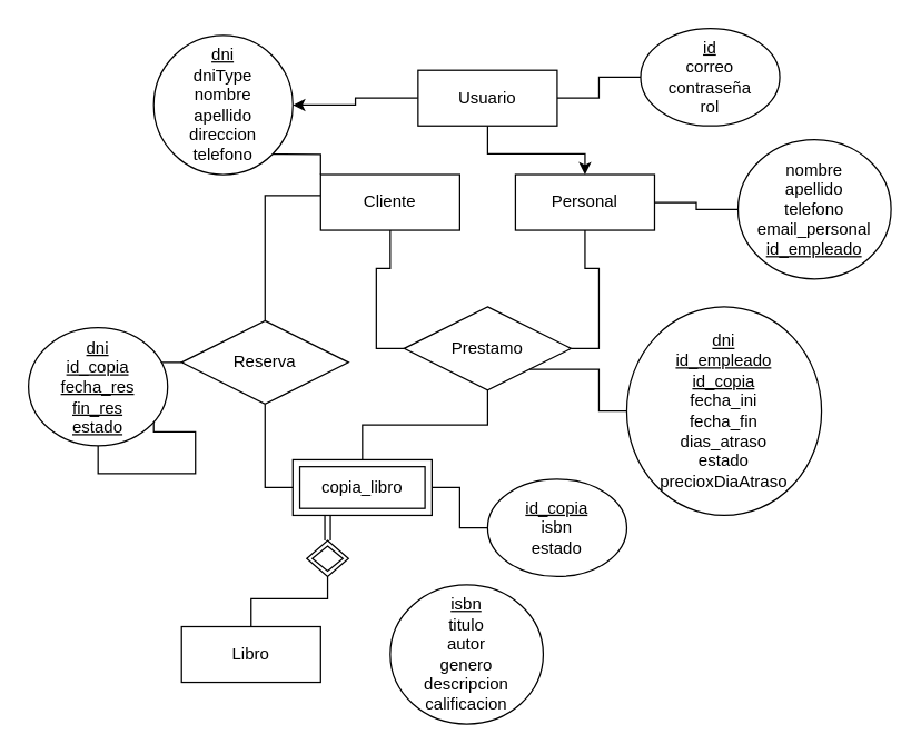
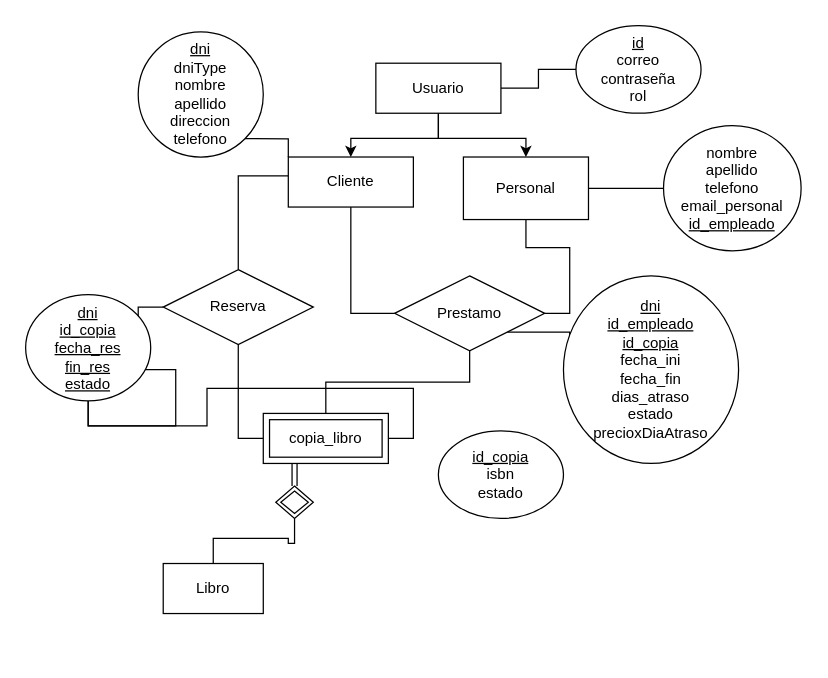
- <mxCell id="8" style="edgeStyle=orthogonalEdgeStyle;rounded=0;orthogonalLoop=1;jettySize=auto;html=1;" edge="1" parent="1" source="10" target="22"><mxGeometry relative="1" as="geometry" /></mxCell>
+ <mxCell id="8" style="edgeStyle=orthogonalEdgeStyle;rounded=0;orthogonalLoop=1;jettySize=auto;html=1;entryX=0.5;entryY=0;entryDx=0;entryDy=0;" edge="1" parent="1" source="10" target="6"><mxGeometry relative="1" as="geometry" /></mxCell>
- <mxCell id="13" value="Personal" style="whiteSpace=wrap;html=1;align=center;" vertex="1" parent="1"><mxGeometry x="370" y="125" width="100" height="40" as="geometry" /></mxCell>
+ <mxCell id="13" value="Personal" style="whiteSpace=wrap;html=1;align=center;" vertex="1" parent="1"><mxGeometry x="370" y="125" width="100" height="50" as="geometry" /></mxCell>
- <mxCell id="16" value="Prestamo" style="shape=rhombus;perimeter=rhombusPerimeter;whiteSpace=wrap;html=1;align=center;" vertex="1" parent="1"><mxGeometry x="290" y="220" width="120" height="60" as="geometry" /></mxCell>
+ <mxCell id="16" value="Prestamo" style="shape=rhombus;perimeter=rhombusPerimeter;whiteSpace=wrap;html=1;align=center;" vertex="1" parent="1"><mxGeometry x="315" y="220" width="120" height="60" as="geometry" /></mxCell>
- <mxCell id="19" value="Reserva" style="shape=rhombus;perimeter=rhombusPerimeter;whiteSpace=wrap;html=1;align=center;" vertex="1" parent="1"><mxGeometry x="130" y="230" width="120" height="60" as="geometry" /></mxCell>
+ <mxCell id="19" value="Reserva" style="shape=rhombus;perimeter=rhombusPerimeter;whiteSpace=wrap;html=1;align=center;" vertex="1" parent="1"><mxGeometry x="130" y="215" width="120" height="60" as="geometry" /></mxCell>
- <mxCell id="25" style="edgeStyle=orthogonalEdgeStyle;rounded=0;orthogonalLoop=1;jettySize=auto;html=1;exitX=1;exitY=0.5;exitDx=0;exitDy=0;entryX=0;entryY=0.5;entryDx=0;entryDy=0;endArrow=none;endFill=0;" edge="1" parent="1" source="26" target="27"><mxGeometry relative="1" as="geometry" /></mxCell>
+ <mxCell id="25" style="edgeStyle=orthogonalEdgeStyle;rounded=0;orthogonalLoop=1;jettySize=auto;html=1;exitX=1;exitY=0.5;exitDx=0;exitDy=0;endArrow=none;endFill=0;" edge="1" parent="1" source="26" target="29"><mxGeometry relative="1" as="geometry" /></mxCell>
- <mxCell id="3" value="Libro" style="whiteSpace=wrap;html=1;align=center;" vertex="1" parent="1"><mxGeometry x="130" y="450" width="100" height="40" as="geometry" /></mxCell>
+ <mxCell id="3" value="Libro" style="whiteSpace=wrap;html=1;align=center;" vertex="1" parent="1"><mxGeometry x="130" y="450" width="80" height="40" as="geometry" /></mxCell>
- <mxCell id="28" value="&lt;u&gt;isbn&lt;/u&gt;&lt;div&gt;titulo&lt;/div&gt;&lt;div&gt;autor&lt;/div&gt;&lt;div&gt;genero&lt;/div&gt;&lt;div&gt;descripcion&lt;/div&gt;&lt;div&gt;calificacion&lt;/div&gt;" style="ellipse;whiteSpace=wrap;html=1;align=center;" vertex="1" parent="1"><mxGeometry x="280" y="420" width="110" height="100" as="geometry" /></mxCell>
